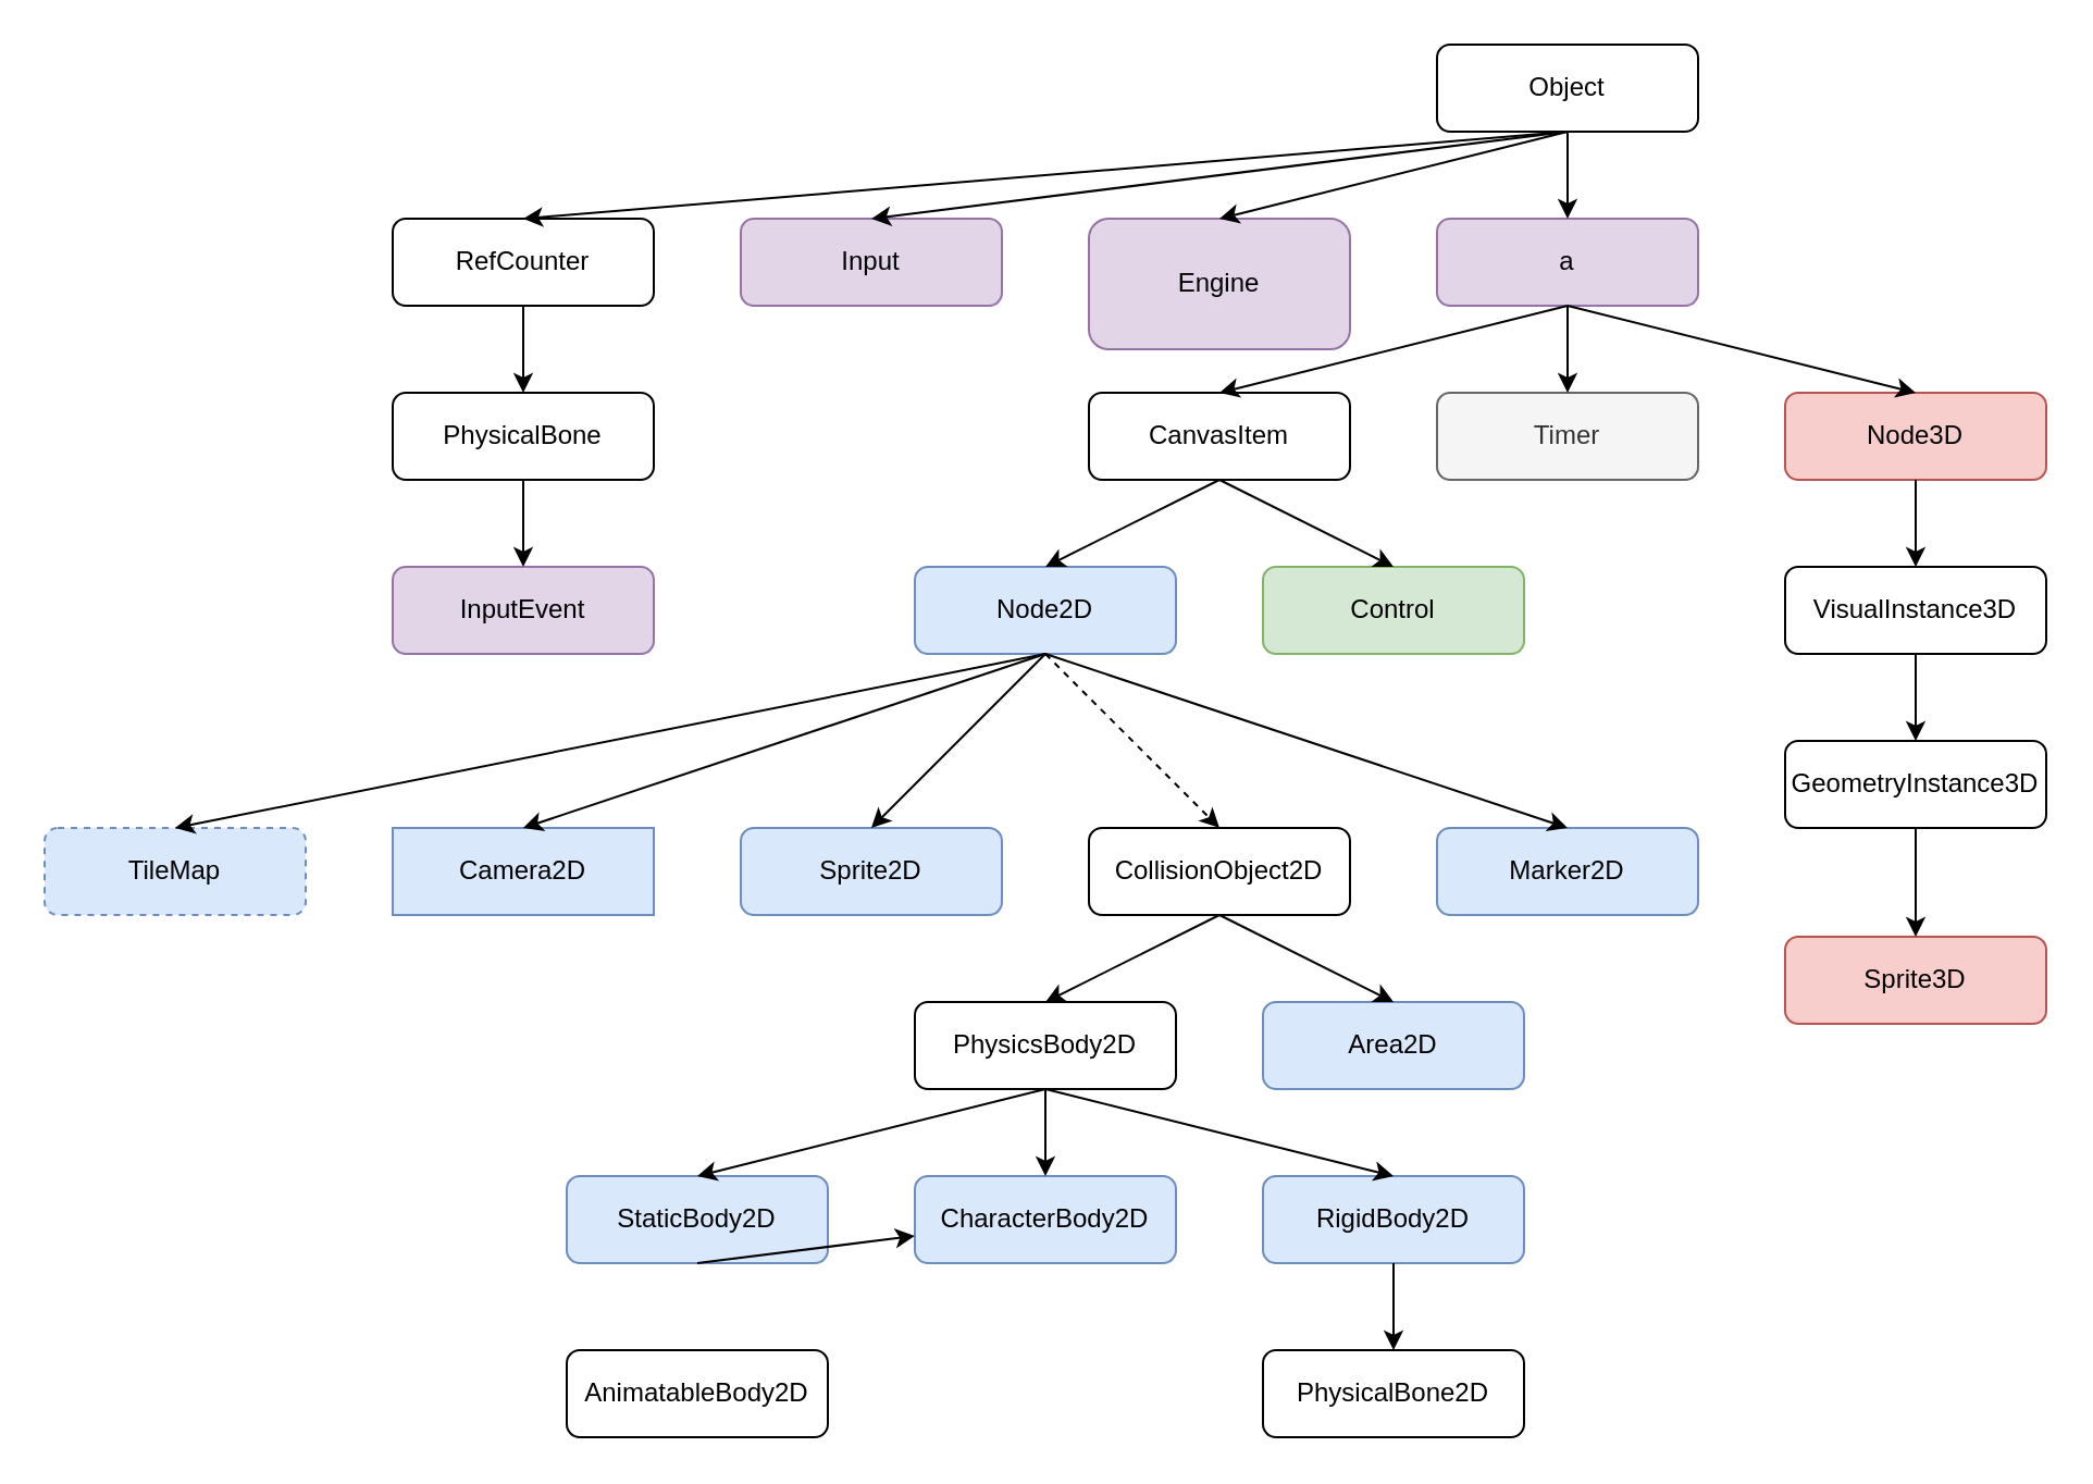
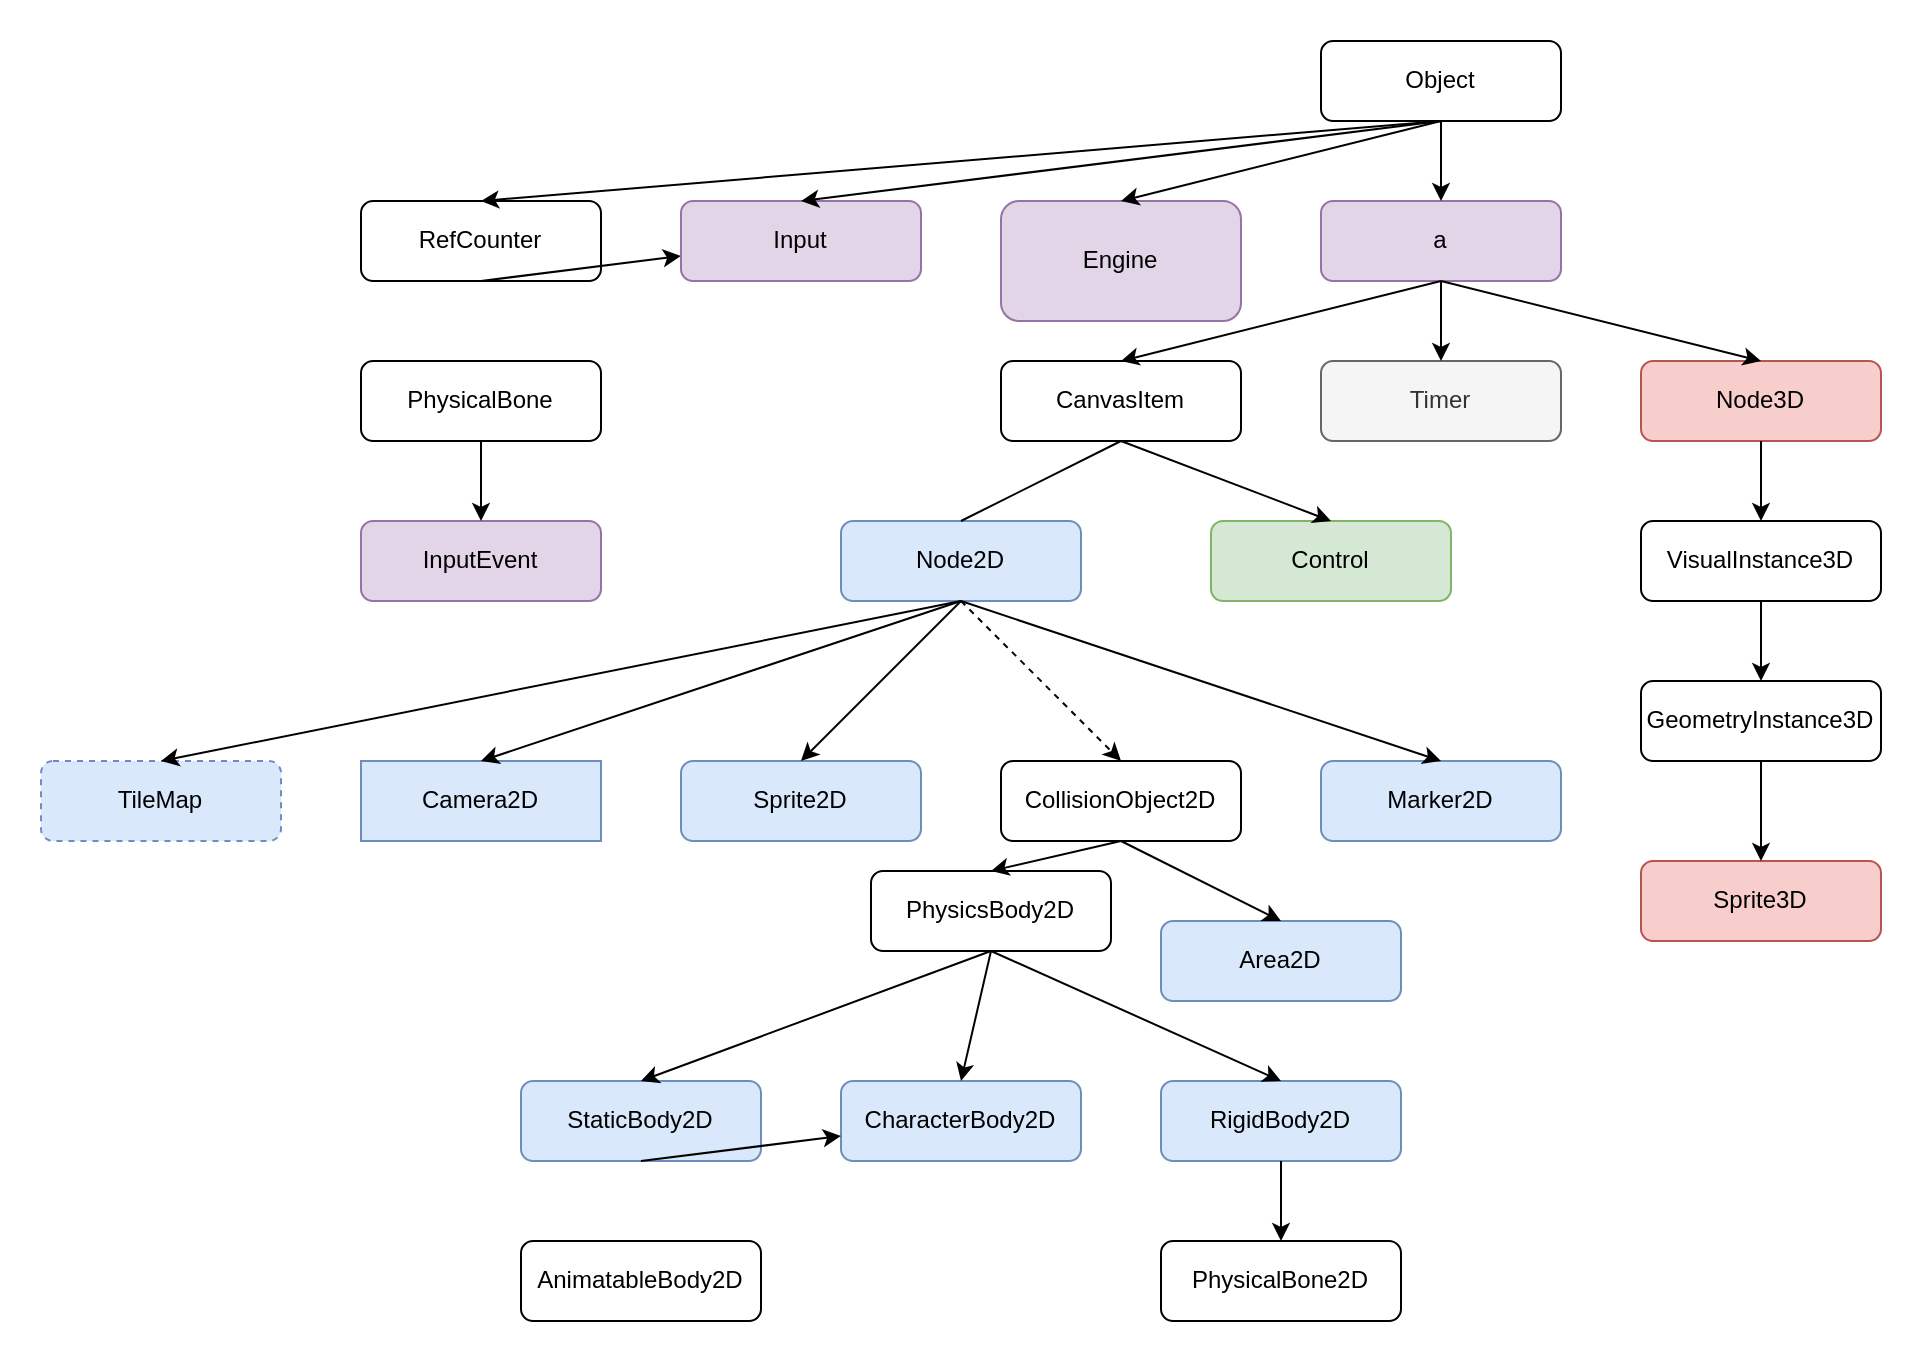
- <mxCell id="41" value="" style="endArrow=classic;html=1;rounded=0;exitX=0.5;exitY=1;exitDx=0;exitDy=0;entryX=0.5;entryY=0;entryDx=0;entryDy=0;" parent="1" source="37" target="38" edge="1"><mxGeometry width="50" height="50" relative="1" as="geometry"><mxPoint x="410" y="280" as="sourcePoint" /><mxPoint x="300" y="300" as="targetPoint" /></mxGeometry></mxCell>
+ <mxCell id="41" value="" style="endArrow=classic;html=1;rounded=0;exitX=0.5;exitY=1;exitDx=0;exitDy=0;" parent="1" source="37" target="43" edge="1"><mxGeometry width="50" height="50" relative="1" as="geometry"><mxPoint x="410" y="280" as="sourcePoint" /><mxPoint x="300" y="300" as="targetPoint" /></mxGeometry></mxCell>
- <mxCell id="8" value="" style="endArrow=classic;html=1;rounded=0;exitX=0.5;exitY=1;exitDx=0;exitDy=0;entryX=0.5;entryY=0;entryDx=0;entryDy=0;" parent="1" source="5" target="4" edge="1"><mxGeometry width="50" height="50" relative="1" as="geometry"><mxPoint x="650" y="150" as="sourcePoint" /><mxPoint x="570" y="190" as="targetPoint" /></mxGeometry></mxCell>
+ <mxCell id="8" value="" style="endArrow=none;html=1;rounded=0;exitX=0.5;exitY=1;exitDx=0;exitDy=0;entryX=0.5;entryY=0;entryDx=0;entryDy=0;" parent="1" source="5" target="4" edge="1"><mxGeometry width="50" height="50" relative="1" as="geometry"><mxPoint x="650" y="150" as="sourcePoint" /><mxPoint x="570" y="190" as="targetPoint" /></mxGeometry></mxCell>
- <mxCell id="11" value="Control" style="rounded=1;whiteSpace=wrap;html=1;fillColor=#d5e8d4;strokeColor=#82b366;" parent="1" vertex="1"><mxGeometry x="580" y="260" width="120" height="40" as="geometry" /></mxCell>
+ <mxCell id="11" value="Control" style="rounded=1;whiteSpace=wrap;html=1;fillColor=#d5e8d4;strokeColor=#82b366;" parent="1" vertex="1"><mxGeometry x="605" y="260" width="120" height="40" as="geometry" /></mxCell>
- <mxCell id="23" value="PhysicsBody2D" style="rounded=1;whiteSpace=wrap;html=1;" parent="1" vertex="1"><mxGeometry x="420" y="460" width="120" height="40" as="geometry" /></mxCell>
+ <mxCell id="23" value="PhysicsBody2D" style="rounded=1;whiteSpace=wrap;html=1;" parent="1" vertex="1"><mxGeometry x="435" y="435" width="120" height="40" as="geometry" /></mxCell>
